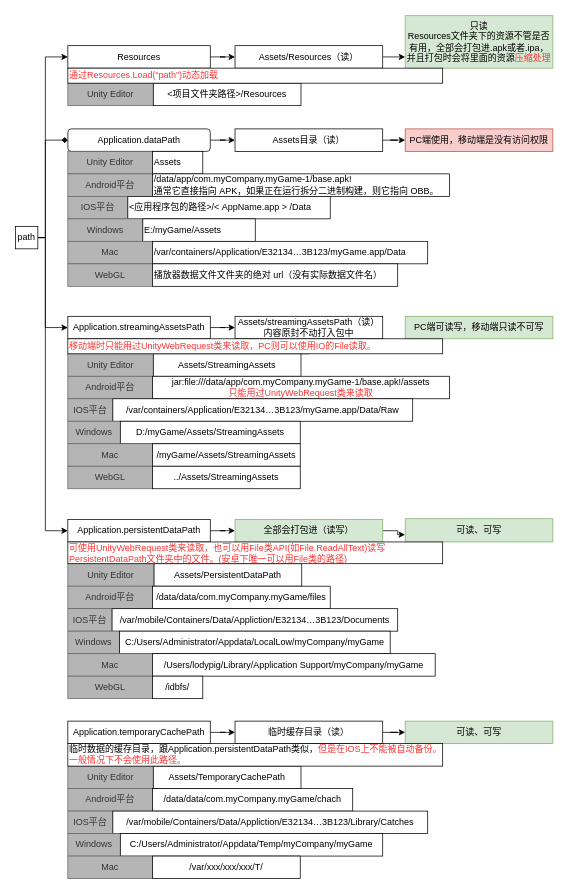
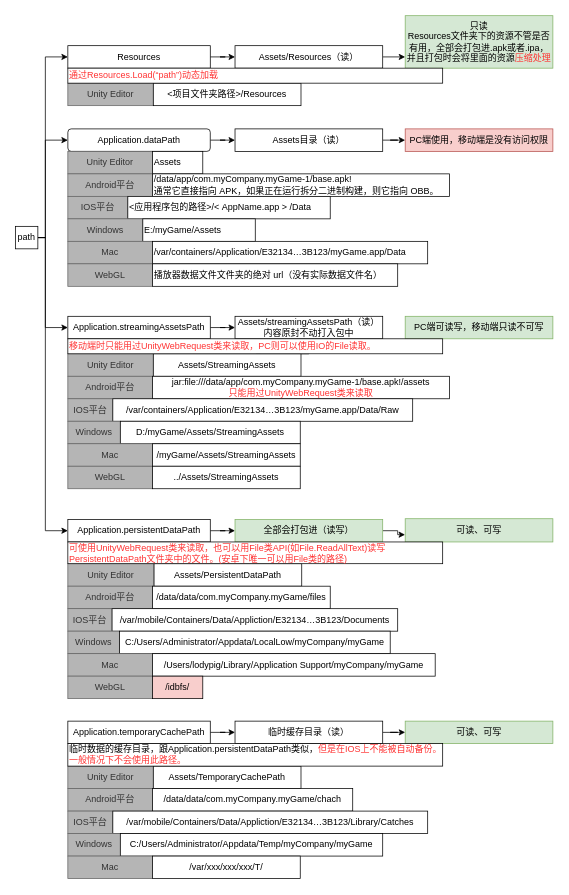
- <mxCell id="6" value="" style="edgeStyle=orthogonalEdgeStyle;rounded=0;orthogonalLoop=1;jettySize=auto;html=1;entryX=0;entryY=0.5;entryDx=0;entryDy=0;endArrow=diamond;" parent="1" source="10" target="3" edge="1"><mxGeometry relative="1" as="geometry"><Array as="points"><mxPoint x="60" y="316" /><mxPoint x="60" y="186" /></Array></mxGeometry></mxCell>
+ <mxCell id="6" value="" style="edgeStyle=orthogonalEdgeStyle;rounded=0;orthogonalLoop=1;jettySize=auto;html=1;entryX=0;entryY=0.5;entryDx=0;entryDy=0;" parent="1" source="10" target="3" edge="1"><mxGeometry relative="1" as="geometry"><Array as="points"><mxPoint x="60" y="316" /><mxPoint x="60" y="186" /></Array></mxGeometry></mxCell>
- <mxCell id="71" value="/idbfs/" style="rounded=0;whiteSpace=wrap;html=1;" parent="1" vertex="1"><mxGeometry x="203" y="901" width="67" height="30" as="geometry" /></mxCell>
+ <mxCell id="71" value="/idbfs/" style="rounded=0;whiteSpace=wrap;html=1;fillColor=#f8cecc;" parent="1" vertex="1"><mxGeometry x="203" y="901" width="67" height="30" as="geometry" /></mxCell>
